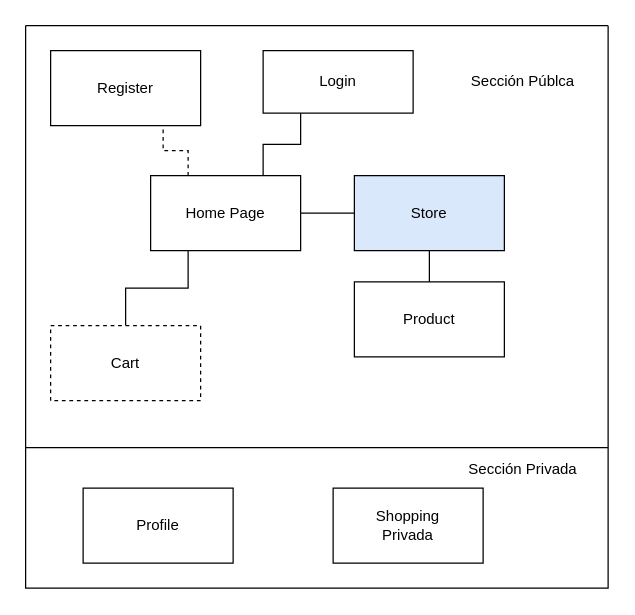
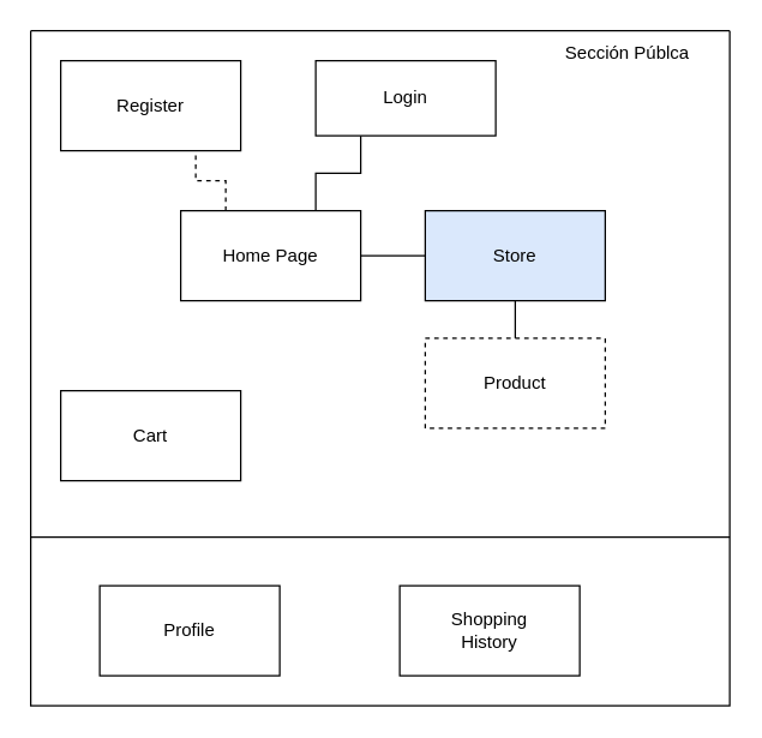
- <mxCell id="16" value="Sección Públca" style="text;strokeColor=none;align=center;fillColor=none;html=1;verticalAlign=middle;whiteSpace=wrap;rounded=0;" vertex="1" parent="2"><mxGeometry x="346" y="30" width="104" height="30" as="geometry" /></mxCell>
+ <mxCell id="16" value="Sección Públca" style="text;strokeColor=none;align=center;fillColor=none;html=1;verticalAlign=middle;whiteSpace=wrap;rounded=0;" vertex="1" parent="2"><mxGeometry x="346" width="104" height="30" as="geometry" /></mxCell>
- <mxCell id="5" value="" style="edgeStyle=orthogonalEdgeStyle;rounded=0;orthogonalLoop=1;jettySize=auto;html=1;entryX=0.5;entryY=0;entryDx=0;entryDy=0;endArrow=none;endFill=0;exitX=0.25;exitY=1;exitDx=0;exitDy=0;" edge="1" parent="2" source="7" target="10"><mxGeometry relative="1" as="geometry" /></mxCell>
- <mxCell id="13" value="Product" style="rounded=0;whiteSpace=wrap;html=1;" vertex="1" parent="2"><mxGeometry x="263" y="205" width="120" height="60" as="geometry" /></mxCell>
+ <mxCell id="13" value="Product" style="rounded=0;whiteSpace=wrap;html=1;dashed=1;" vertex="1" parent="2"><mxGeometry x="263" y="205" width="120" height="60" as="geometry" /></mxCell>
- <mxCell id="10" value="Cart" style="rounded=0;whiteSpace=wrap;html=1;dashed=1;" vertex="1" parent="2"><mxGeometry x="20" y="240" width="120" height="60" as="geometry" /></mxCell>
+ <mxCell id="10" value="Cart" style="rounded=0;whiteSpace=wrap;html=1;" vertex="1" parent="2"><mxGeometry x="20" y="240" width="120" height="60" as="geometry" /></mxCell>
- <mxCell id="17" value="Sección Privada" style="text;strokeColor=none;align=center;fillColor=none;html=1;verticalAlign=middle;whiteSpace=wrap;rounded=0;" vertex="1" parent="2"><mxGeometry x="346" y="340" width="104" height="30" as="geometry" /></mxCell>
- <mxCell id="15" value="Shopping&lt;br&gt;Privada" style="rounded=0;whiteSpace=wrap;html=1;" vertex="1" parent="2"><mxGeometry x="246" y="370" width="120" height="60" as="geometry" /></mxCell>
+ <mxCell id="15" value="Shopping&lt;br&gt;History" style="rounded=0;whiteSpace=wrap;html=1;" vertex="1" parent="2"><mxGeometry x="246" y="370" width="120" height="60" as="geometry" /></mxCell>
